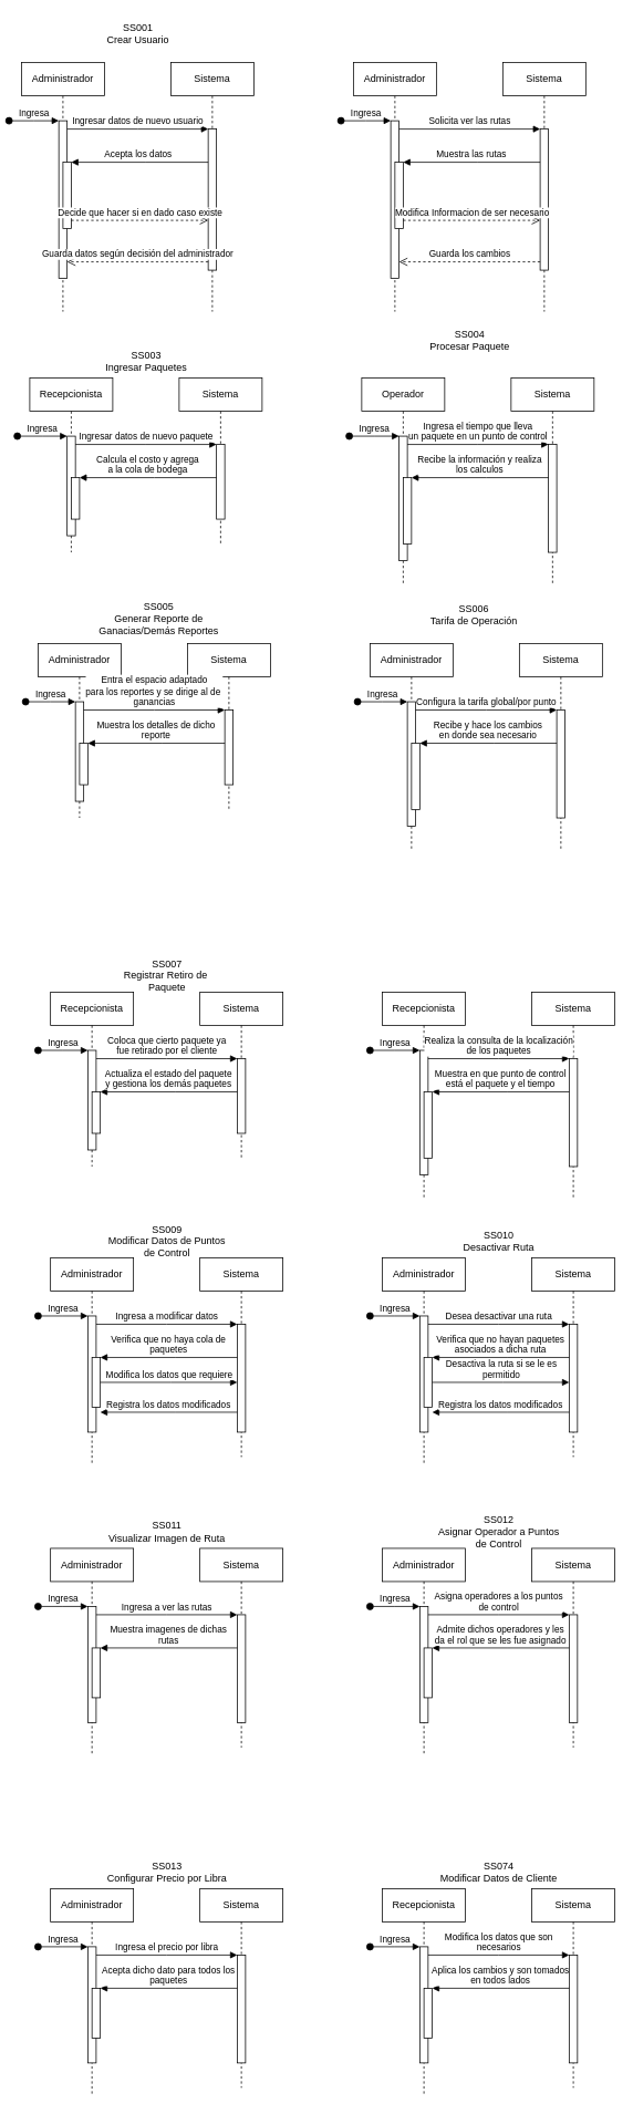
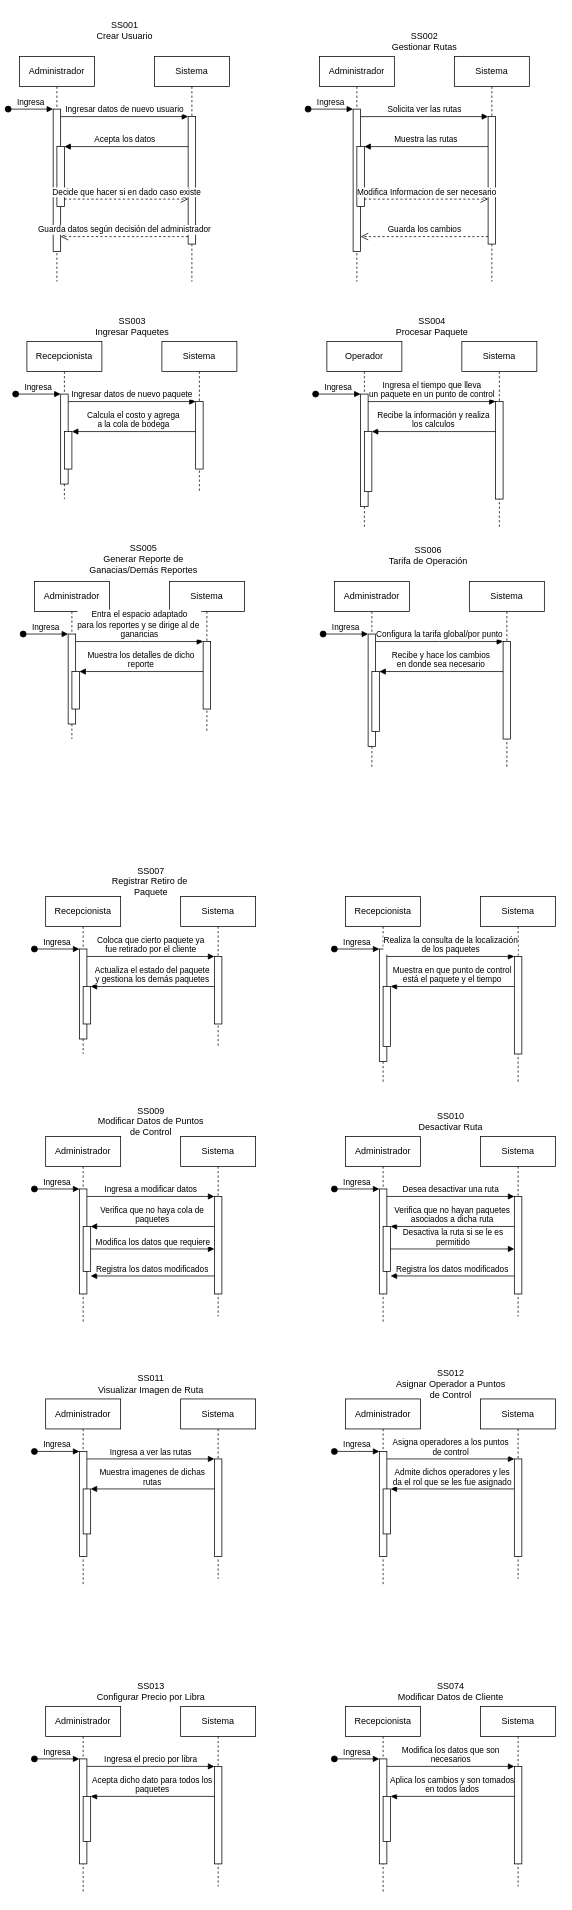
+ <mxCell id="23" value="SS002&lt;div&gt;Gestionar Rutas&lt;/div&gt;" style="text;html=1;align=center;verticalAlign=middle;resizable=0;points=[];autosize=1;strokeColor=none;fillColor=none;" vertex="1" parent="1"><mxGeometry x="505" y="35" width="110" height="40" as="geometry" /></mxCell>
- <mxCell id="41" value="SS004&lt;div&gt;Procesar Paquete&lt;/div&gt;" style="text;html=1;align=center;verticalAlign=middle;resizable=0;points=[];autosize=1;strokeColor=none;fillColor=none;" vertex="1" parent="1"><mxGeometry x="500" y="390" width="120" height="40" as="geometry" /></mxCell>
+ <mxCell id="41" value="SS004&lt;div&gt;Procesar Paquete&lt;/div&gt;" style="text;html=1;align=center;verticalAlign=middle;resizable=0;points=[];autosize=1;strokeColor=none;fillColor=none;" vertex="1" parent="1"><mxGeometry x="510" y="415" width="120" height="40" as="geometry" /></mxCell>
